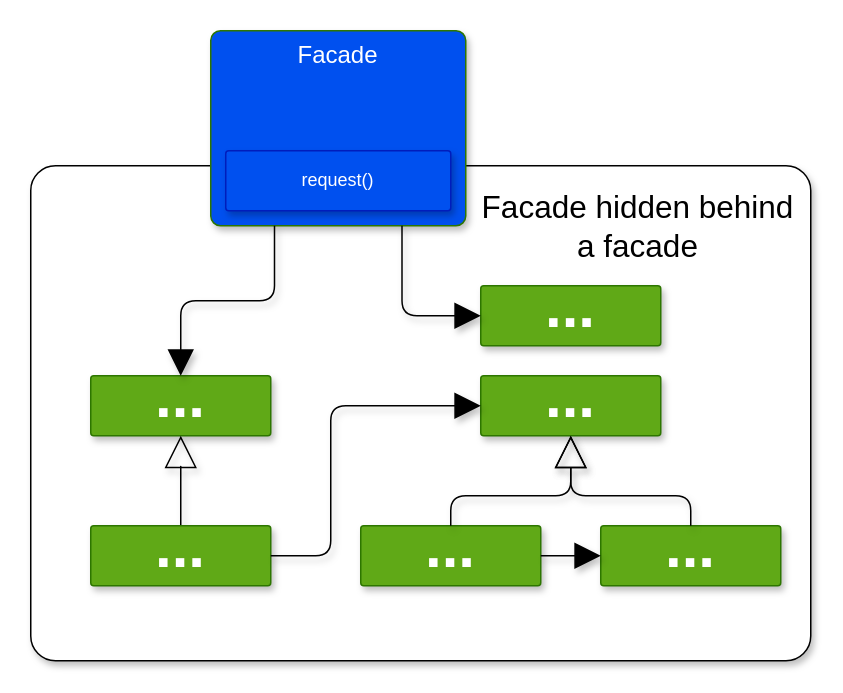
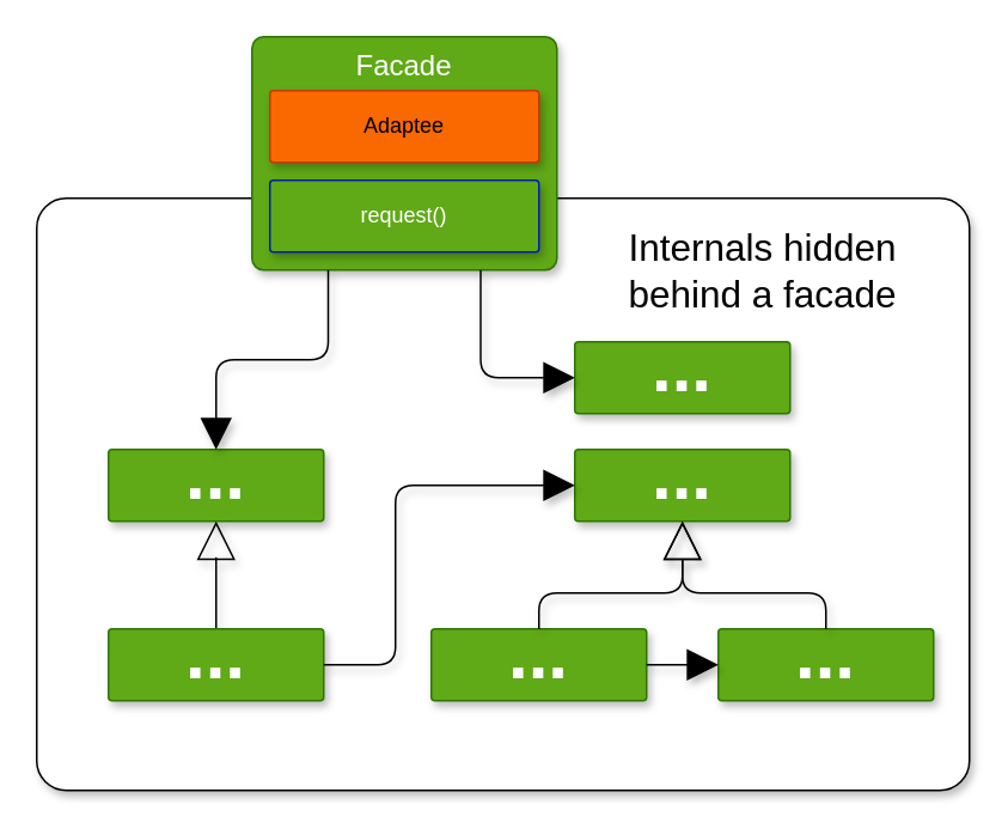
- <mxCell id="3" value="&lt;font style=&quot;font-size: 16px&quot;&gt;Facade&lt;/font&gt;" style="rounded=1;whiteSpace=wrap;html=1;arcSize=5;verticalAlign=top;fillColor=#0050ef;strokeColor=#2D7600;fontColor=#ffffff;shadow=1;" vertex="1" parent="1"><mxGeometry x="140" y="20" width="170" height="130" as="geometry" /></mxCell>
+ <mxCell id="3" value="&lt;font style=&quot;font-size: 16px&quot;&gt;Facade&lt;/font&gt;" style="rounded=1;whiteSpace=wrap;html=1;arcSize=5;verticalAlign=top;fillColor=#60a917;strokeColor=#2D7600;fontColor=#ffffff;shadow=1;" vertex="1" parent="1"><mxGeometry x="140" y="20" width="170" height="130" as="geometry" /></mxCell>
+ <mxCell id="5" value="Adaptee" style="rounded=1;whiteSpace=wrap;html=1;arcSize=5;fillColor=#fa6800;strokeColor=#C73500;fontColor=#000000;shadow=1;" vertex="1" parent="1"><mxGeometry x="150" y="50" width="150" height="40" as="geometry" /></mxCell>
- <mxCell id="4" value="request()" style="rounded=1;whiteSpace=wrap;html=1;arcSize=5;fillColor=#0050ef;strokeColor=#001DBC;fontColor=#ffffff;shadow=1;" vertex="1" parent="1"><mxGeometry x="150" y="100" width="150" height="40" as="geometry" /></mxCell>
+ <mxCell id="4" value="request()" style="rounded=1;whiteSpace=wrap;html=1;arcSize=5;fillColor=#60a917;strokeColor=#001DBC;fontColor=#ffffff;shadow=1;" vertex="1" parent="1"><mxGeometry x="150" y="100" width="150" height="40" as="geometry" /></mxCell>
- <mxCell id="17" value="Facade hidden behind a facade" style="text;html=1;strokeColor=none;fillColor=none;align=center;verticalAlign=middle;whiteSpace=wrap;rounded=0;shadow=1;fontSize=21;" vertex="1" parent="1"><mxGeometry x="320" y="120" width="210" height="60" as="geometry" /></mxCell>
+ <mxCell id="17" value="Internals hidden behind a facade" style="text;html=1;strokeColor=none;fillColor=none;align=center;verticalAlign=middle;whiteSpace=wrap;rounded=0;shadow=1;fontSize=21;" vertex="1" parent="1"><mxGeometry x="320" y="120" width="210" height="60" as="geometry" /></mxCell>
